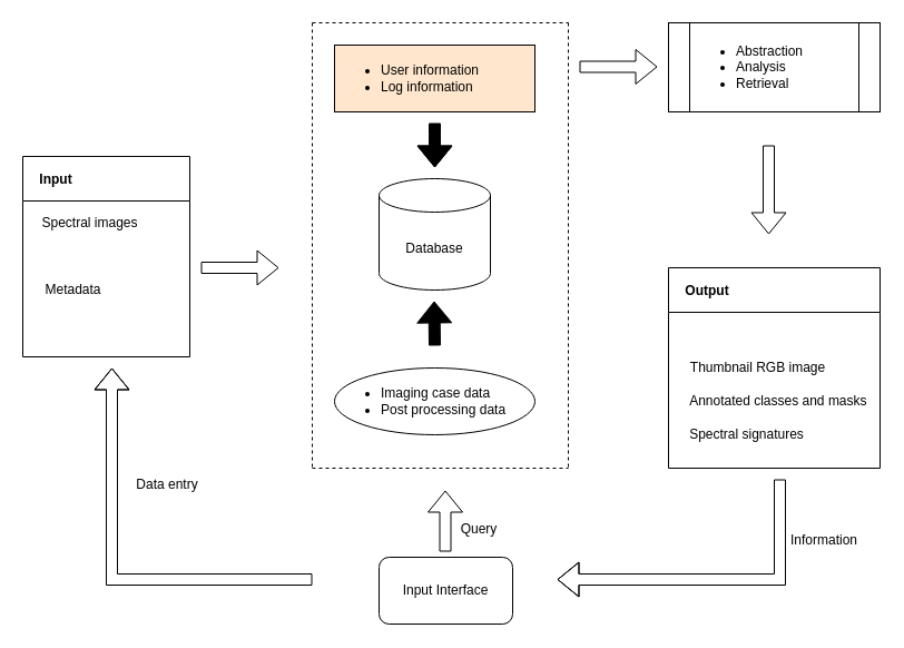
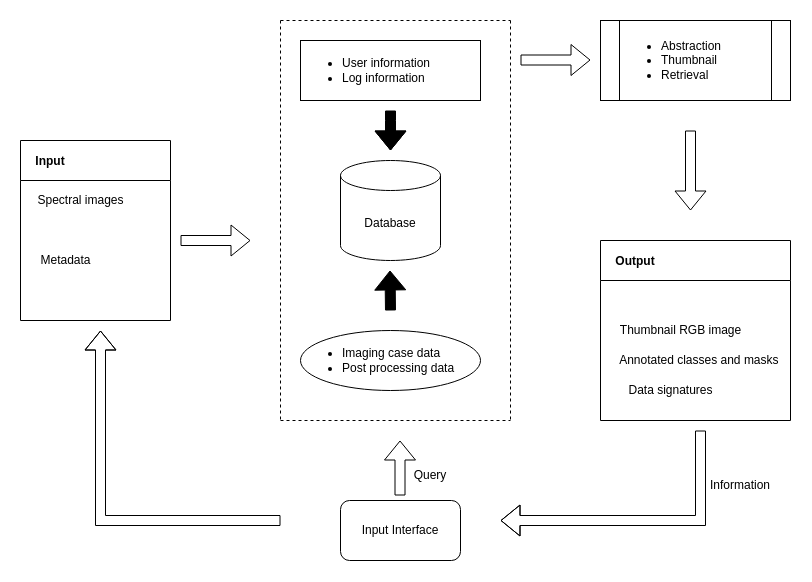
- <mxCell id="3" value="&lt;ul&gt;&lt;li style=&quot;text-align: justify&quot;&gt;Abstraction&lt;/li&gt;&lt;li&gt;Analysis&amp;nbsp;&lt;/li&gt;&lt;li&gt;Retrieval&lt;/li&gt;&lt;/ul&gt;" style="shape=process;whiteSpace=wrap;html=1;backgroundOutline=1;align=left;" vertex="1" parent="1"><mxGeometry x="600" y="20" width="190" height="80" as="geometry" /></mxCell>
+ <mxCell id="3" value="&lt;ul&gt;&lt;li style=&quot;text-align: justify&quot;&gt;Abstraction&lt;/li&gt;&lt;li&gt;Thumbnail&amp;nbsp;&lt;/li&gt;&lt;li&gt;Retrieval&lt;/li&gt;&lt;/ul&gt;" style="shape=process;whiteSpace=wrap;html=1;backgroundOutline=1;align=left;" vertex="1" parent="1"><mxGeometry x="600" y="20" width="190" height="80" as="geometry" /></mxCell>
- <mxCell id="10" value="&lt;ul&gt;&lt;li&gt;User information&lt;/li&gt;&lt;li&gt;Log information&lt;/li&gt;&lt;/ul&gt;" style="rounded=0;whiteSpace=wrap;html=1;align=left;fillColor=#ffe6cc;" vertex="1" parent="1"><mxGeometry x="300" y="40" width="180" height="60" as="geometry" /></mxCell>
+ <mxCell id="10" value="&lt;ul&gt;&lt;li&gt;User information&lt;/li&gt;&lt;li&gt;Log information&lt;/li&gt;&lt;/ul&gt;" style="rounded=0;whiteSpace=wrap;html=1;align=left;" vertex="1" parent="1"><mxGeometry x="300" y="40" width="180" height="60" as="geometry" /></mxCell>
- <mxCell id="17" value="Spectral signatures" style="text;html=1;align=center;verticalAlign=middle;resizable=0;points=[];autosize=1;strokeColor=none;fillColor=none;" vertex="1" parent="15"><mxGeometry x="10" y="140" width="120" height="20" as="geometry" /></mxCell>
+ <mxCell id="17" value="Data signatures" style="text;html=1;align=center;verticalAlign=middle;resizable=0;points=[];autosize=1;strokeColor=none;fillColor=none;" vertex="1" parent="15"><mxGeometry x="10" y="140" width="120" height="20" as="geometry" /></mxCell>
- <mxCell id="28" value="Data entry" style="text;html=1;strokeColor=none;fillColor=none;align=center;verticalAlign=middle;whiteSpace=wrap;rounded=0;fontFamily=Helvetica;fontSize=12;" vertex="1" parent="1"><mxGeometry y="420" width="60" height="30" as="geometry" x="120" /></mxCell>
